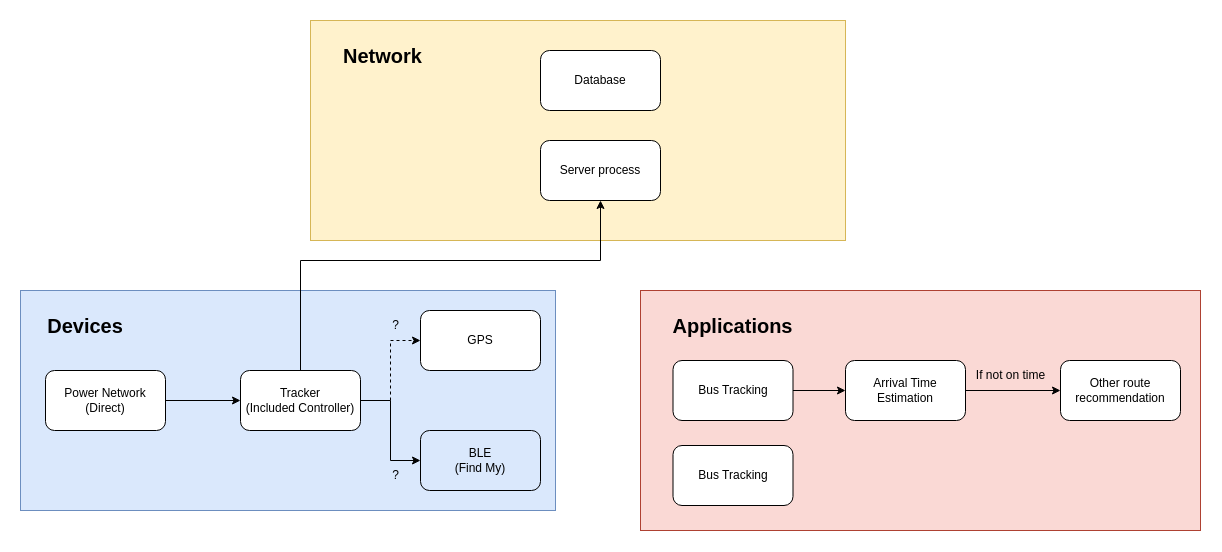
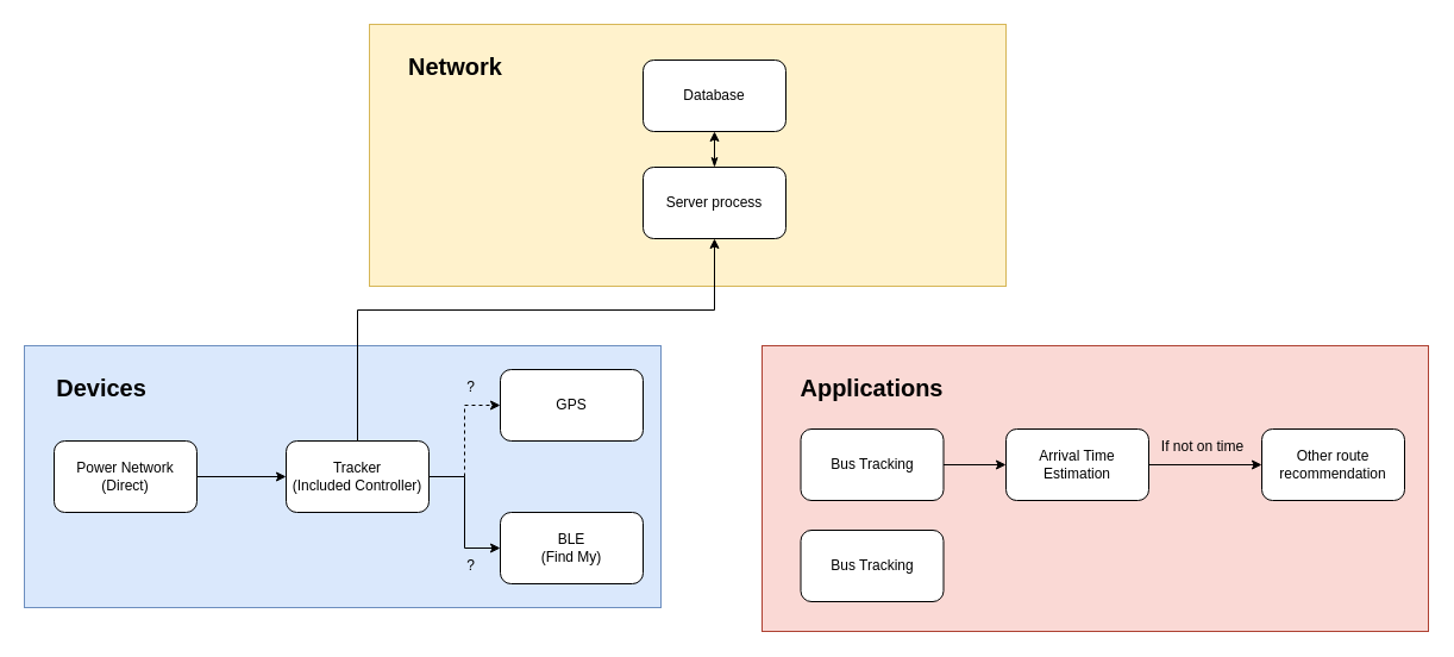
+ <mxCell id="19" value="" style="edgeStyle=orthogonalEdgeStyle;rounded=0;orthogonalLoop=1;jettySize=auto;html=1;startArrow=classicThin;startFill=1;" edge="1" parent="1" source="20" target="18"><mxGeometry relative="1" as="geometry" /></mxCell>
- <mxCell id="10" value="BLE&lt;div&gt;(Find My)&lt;/div&gt;" style="rounded=1;whiteSpace=wrap;html=1;fillColor=#dae8fc;" vertex="1" parent="1"><mxGeometry x="420" y="430" width="120" height="60" as="geometry" /></mxCell>
+ <mxCell id="10" value="BLE&lt;div&gt;(Find My)&lt;/div&gt;" style="rounded=1;whiteSpace=wrap;html=1;" vertex="1" parent="1"><mxGeometry x="420" y="430" width="120" height="60" as="geometry" /></mxCell>
